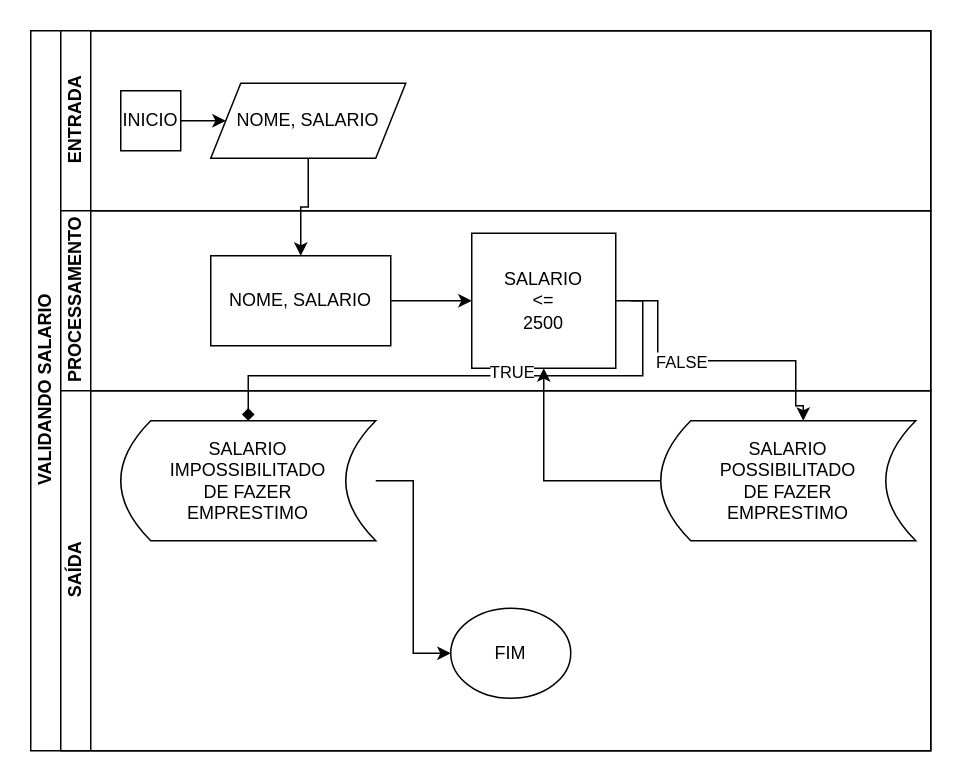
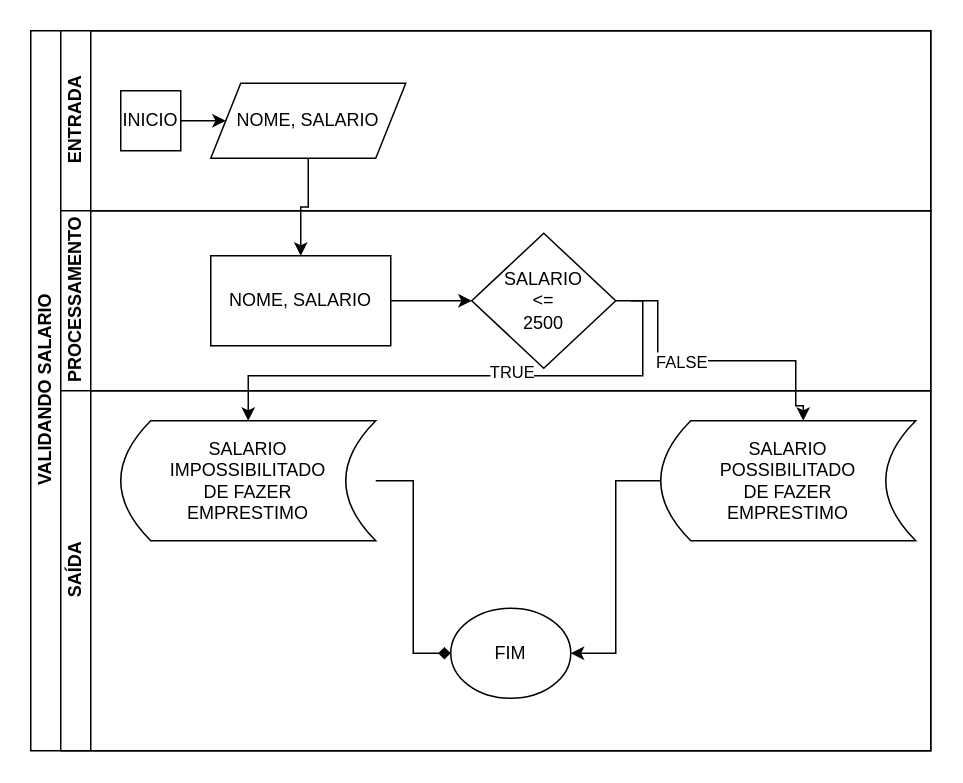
- <mxCell id="10" value="SALARIO&lt;div&gt;&amp;lt;=&lt;/div&gt;&lt;div&gt;2500&lt;/div&gt;" style="whiteSpace=wrap;html=1;rounded=0;" vertex="1" parent="7"><mxGeometry x="274" y="15" width="96" height="90" as="geometry" /></mxCell>
+ <mxCell id="10" value="SALARIO&lt;div&gt;&amp;lt;=&lt;/div&gt;&lt;div&gt;2500&lt;/div&gt;" style="rhombus;whiteSpace=wrap;html=1;rounded=0;" vertex="1" parent="7"><mxGeometry x="274" y="15" width="96" height="90" as="geometry" /></mxCell>
- <mxCell id="20" style="edgeStyle=orthogonalEdgeStyle;rounded=0;orthogonalLoop=1;jettySize=auto;html=1;entryX=0.5;entryY=0;entryDx=0;entryDy=0;endArrow=diamond;" edge="1" parent="2" source="10" target="15"><mxGeometry relative="1" as="geometry"><Array as="points"><mxPoint x="408" y="230" /><mxPoint x="145" y="230" /></Array></mxGeometry></mxCell>
+ <mxCell id="20" style="edgeStyle=orthogonalEdgeStyle;rounded=0;orthogonalLoop=1;jettySize=auto;html=1;entryX=0.5;entryY=0;entryDx=0;entryDy=0;" edge="1" parent="2" source="10" target="15"><mxGeometry relative="1" as="geometry"><Array as="points"><mxPoint x="408" y="230" /><mxPoint x="145" y="230" /></Array></mxGeometry></mxCell>
- <mxCell id="16" style="edgeStyle=orthogonalEdgeStyle;rounded=0;orthogonalLoop=1;jettySize=auto;html=1;" edge="1" parent="13" source="17" target="10"><mxGeometry relative="1" as="geometry" /></mxCell>
+ <mxCell id="16" style="edgeStyle=orthogonalEdgeStyle;rounded=0;orthogonalLoop=1;jettySize=auto;html=1;entryX=1;entryY=0.5;entryDx=0;entryDy=0;" edge="1" parent="13" source="17" target="18"><mxGeometry relative="1" as="geometry" /></mxCell>
- <mxCell id="14" style="edgeStyle=orthogonalEdgeStyle;rounded=0;orthogonalLoop=1;jettySize=auto;html=1;entryX=0;entryY=0.5;entryDx=0;entryDy=0;" edge="1" parent="13" source="15" target="18"><mxGeometry relative="1" as="geometry" /></mxCell>
+ <mxCell id="14" style="edgeStyle=orthogonalEdgeStyle;rounded=0;orthogonalLoop=1;jettySize=auto;html=1;entryX=0;entryY=0.5;entryDx=0;entryDy=0;endArrow=diamond;" edge="1" parent="13" source="15" target="18"><mxGeometry relative="1" as="geometry" /></mxCell>
